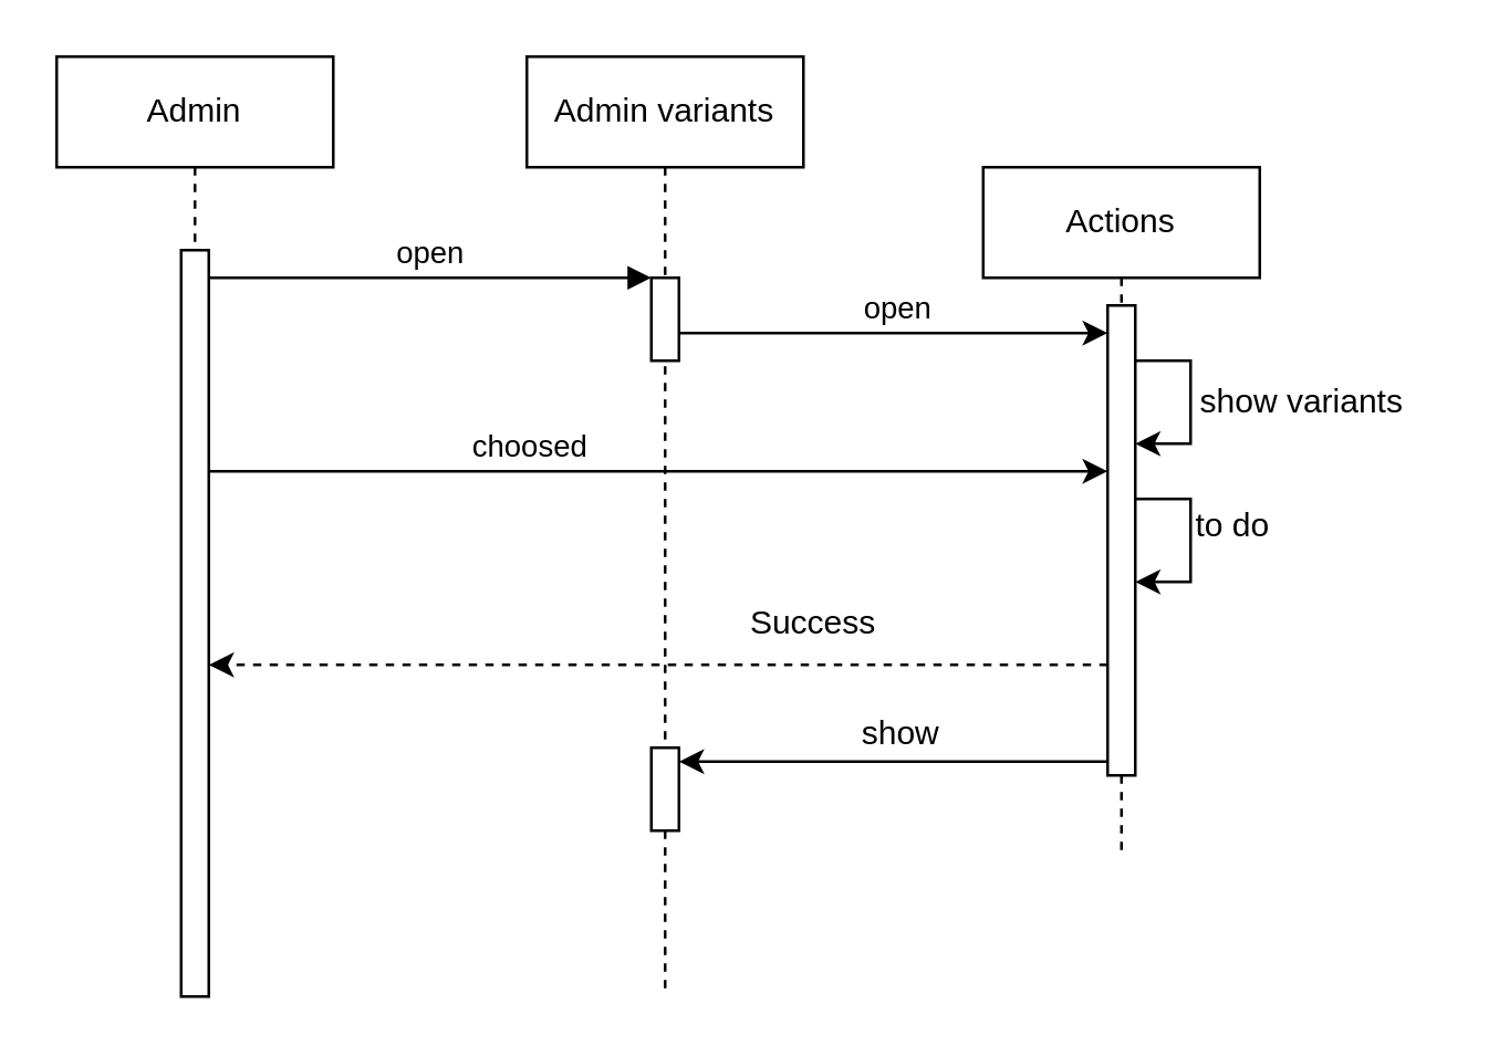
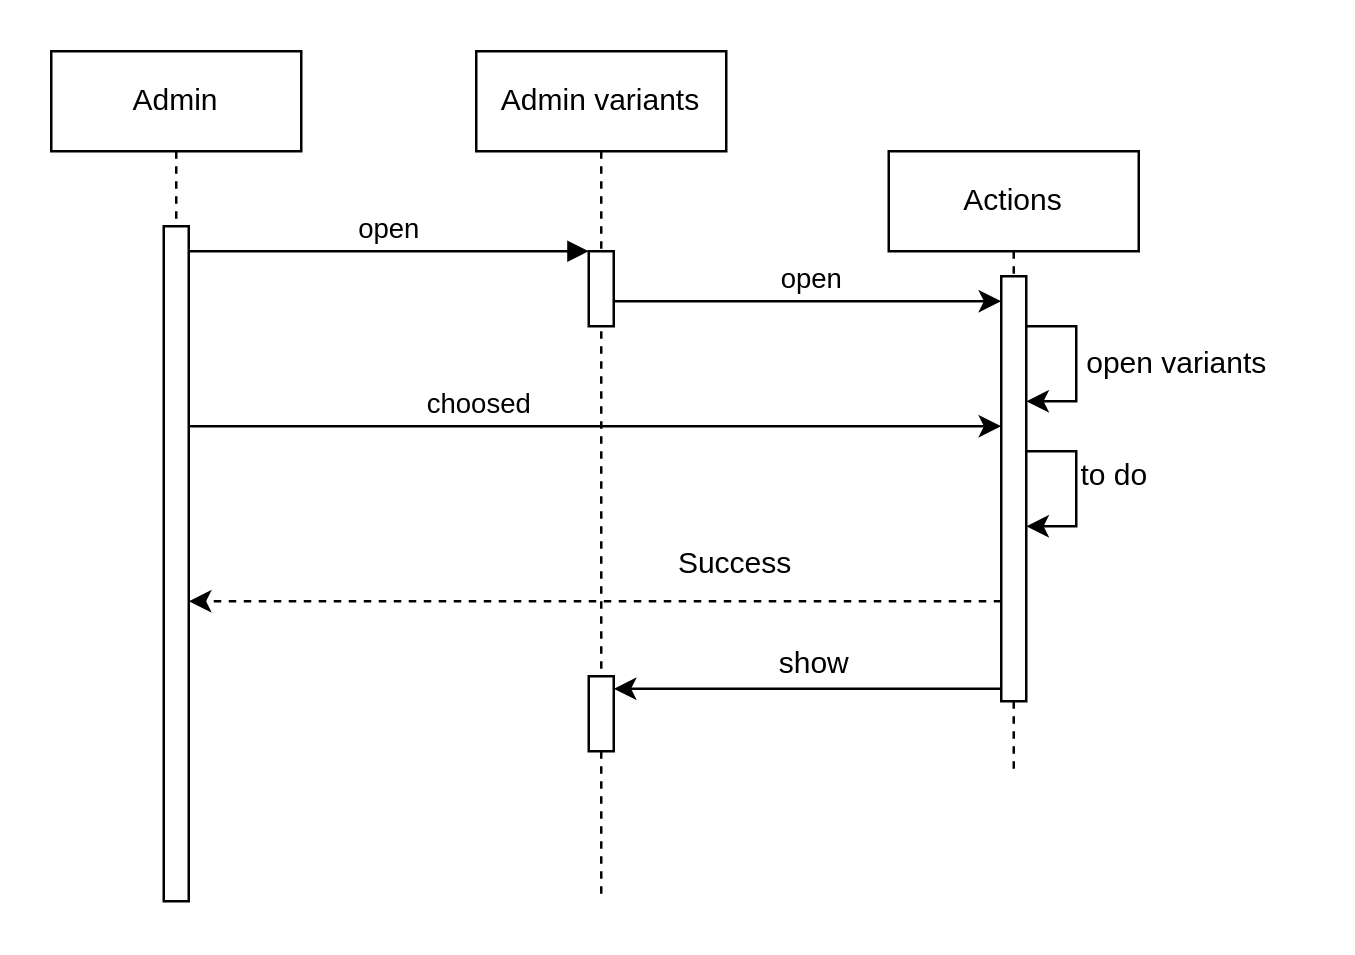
- <mxCell id="14" value="show variants" style="text;html=1;align=center;verticalAlign=middle;resizable=0;points=[];autosize=1;strokeColor=none;fillColor=none;" parent="1" vertex="1"><mxGeometry x="420" y="130" width="100" height="30" as="geometry" /></mxCell>
+ <mxCell id="14" value="open variants" style="text;html=1;align=center;verticalAlign=middle;resizable=0;points=[];autosize=1;strokeColor=none;fillColor=none;" parent="1" vertex="1"><mxGeometry x="420" y="130" width="100" height="30" as="geometry" /></mxCell>
